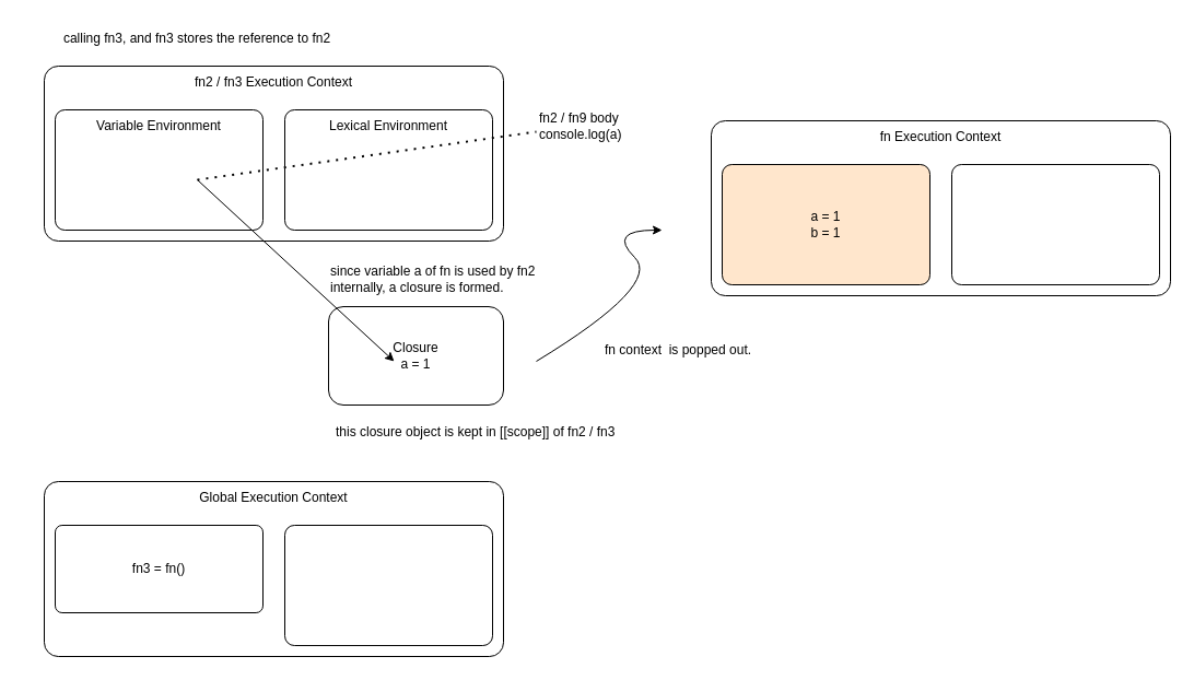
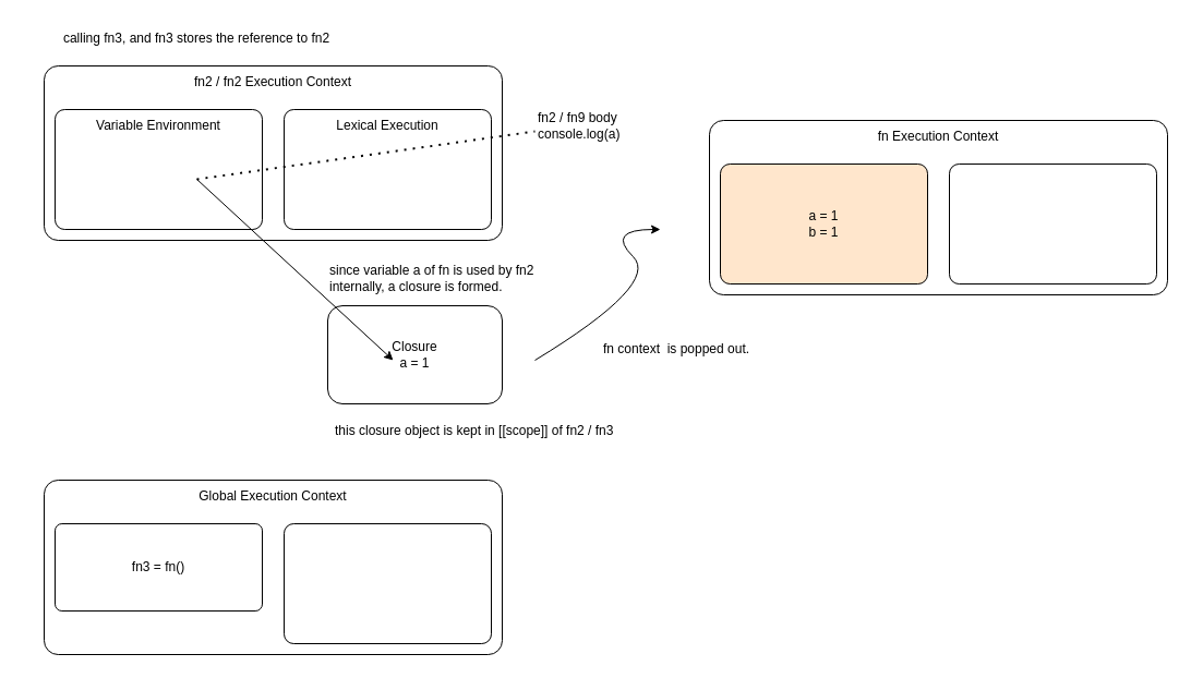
- <mxCell id="9" value="fn2 / fn3 Execution Context" style="text;html=1;align=center;verticalAlign=middle;whiteSpace=wrap;rounded=0;" vertex="1" parent="1"><mxGeometry x="175" y="60" width="150" height="30" as="geometry" /></mxCell>
+ <mxCell id="9" value="fn2 / fn2 Execution Context" style="text;html=1;align=center;verticalAlign=middle;whiteSpace=wrap;rounded=0;" vertex="1" parent="1"><mxGeometry x="175" y="60" width="150" height="30" as="geometry" /></mxCell>
- <mxCell id="11" value="Lexical Environment" style="text;html=1;align=center;verticalAlign=middle;whiteSpace=wrap;rounded=0;" vertex="1" parent="1"><mxGeometry x="280" y="100" width="150" height="30" as="geometry" /></mxCell>
+ <mxCell id="11" value="Lexical Execution" style="text;html=1;align=center;verticalAlign=middle;whiteSpace=wrap;rounded=0;" vertex="1" parent="1"><mxGeometry x="280" y="100" width="150" height="30" as="geometry" /></mxCell>
